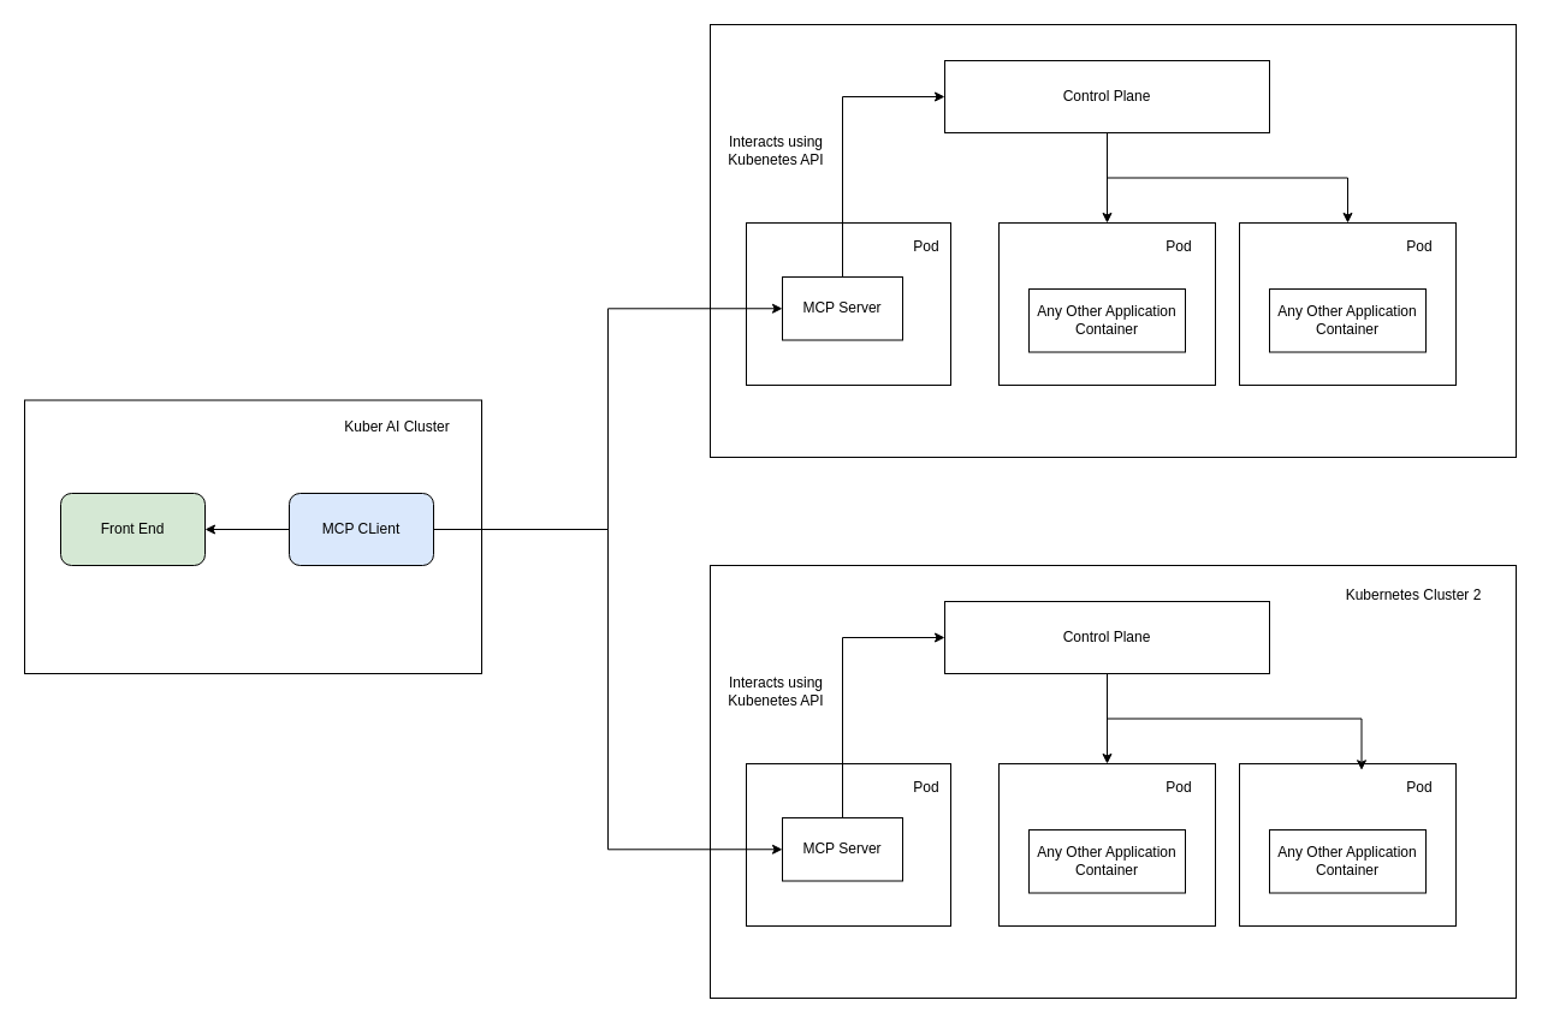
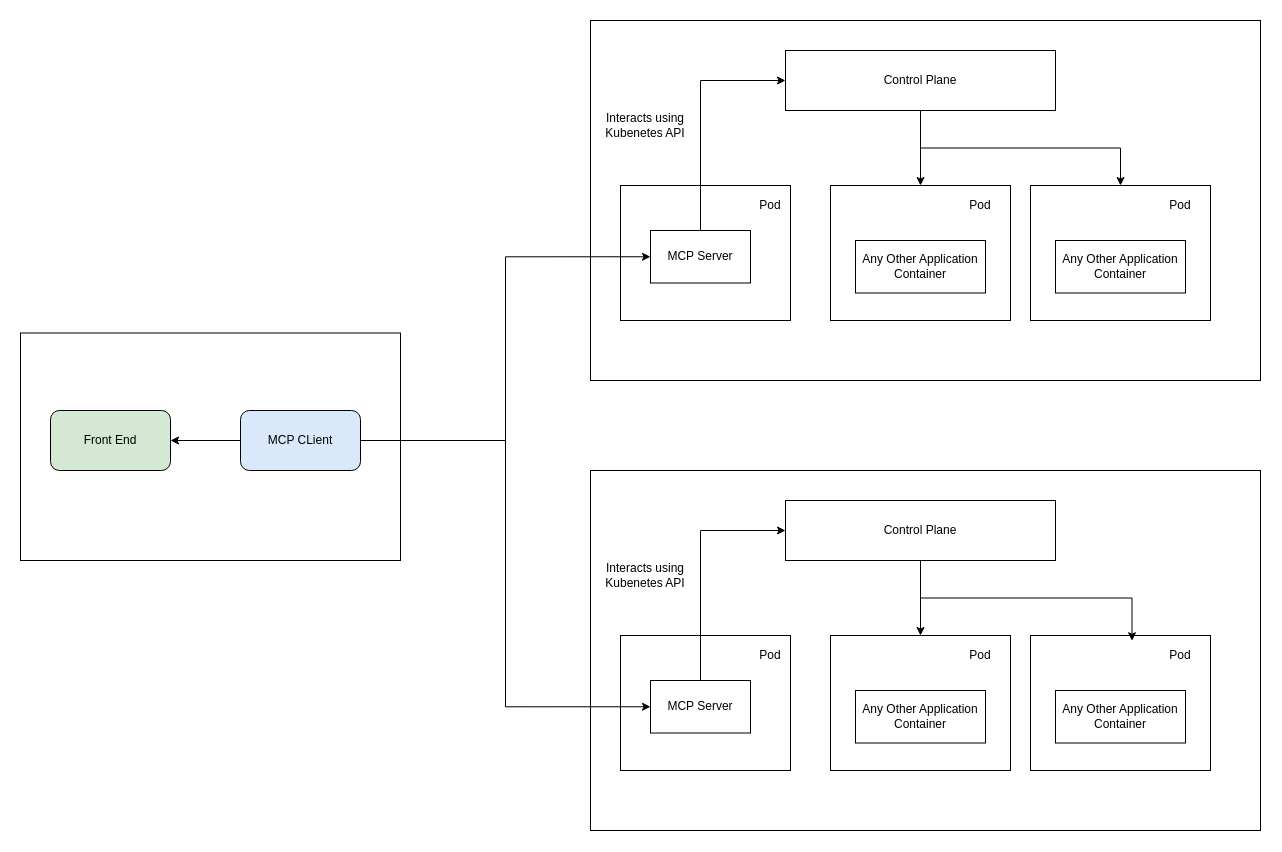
- <mxCell id="36" value="Kuber AI Cluster" style="text;html=1;align=center;verticalAlign=middle;whiteSpace=wrap;rounded=0;" vertex="1" parent="1"><mxGeometry x="270" y="340" width="120" height="30" as="geometry" /></mxCell>
- <mxCell id="20" value="Kubernetes Cluster 2" style="text;html=1;align=center;verticalAlign=middle;whiteSpace=wrap;rounded=0;" vertex="1" parent="1"><mxGeometry x="1100" y="480" width="150" height="30" as="geometry" /></mxCell>
